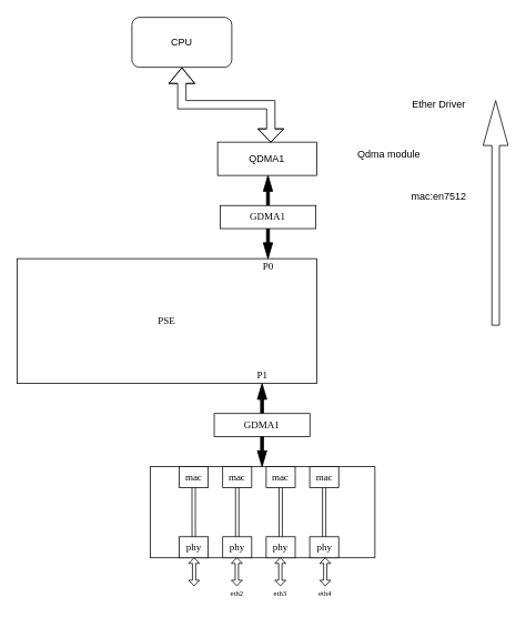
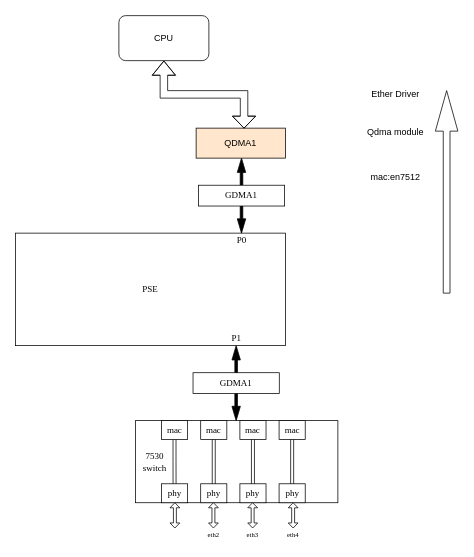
- <mxCell id="40" value="Qdma module" style="text;html=1;align=center;verticalAlign=middle;whiteSpace=wrap;rounded=0;" vertex="1" parent="1"><mxGeometry x="420" y="170" width="94" height="30" as="geometry" /></mxCell>
+ <mxCell id="40" value="Qdma module" style="text;html=1;align=center;verticalAlign=middle;whiteSpace=wrap;rounded=0;" vertex="1" parent="1"><mxGeometry x="480" y="160" width="94" height="30" as="geometry" /></mxCell>
- <mxCell id="35" value="QDMA1" style="rounded=0;whiteSpace=wrap;html=1;" vertex="1" parent="1"><mxGeometry x="261" y="170" width="119" height="40" as="geometry" /></mxCell>
+ <mxCell id="35" value="QDMA1" style="rounded=0;whiteSpace=wrap;html=1;fillColor=#ffe6cc;" vertex="1" parent="1"><mxGeometry x="261" y="170" width="119" height="40" as="geometry" /></mxCell>
+ <mxCell id="19" value="&lt;font&gt;7530 switch&lt;/font&gt;" style="text;html=1;align=center;verticalAlign=middle;whiteSpace=wrap;rounded=0;fontFamily=Times New Roman;" vertex="1" parent="3"><mxGeometry y="42.105" width="52.258" height="25.263" as="geometry" /></mxCell>
